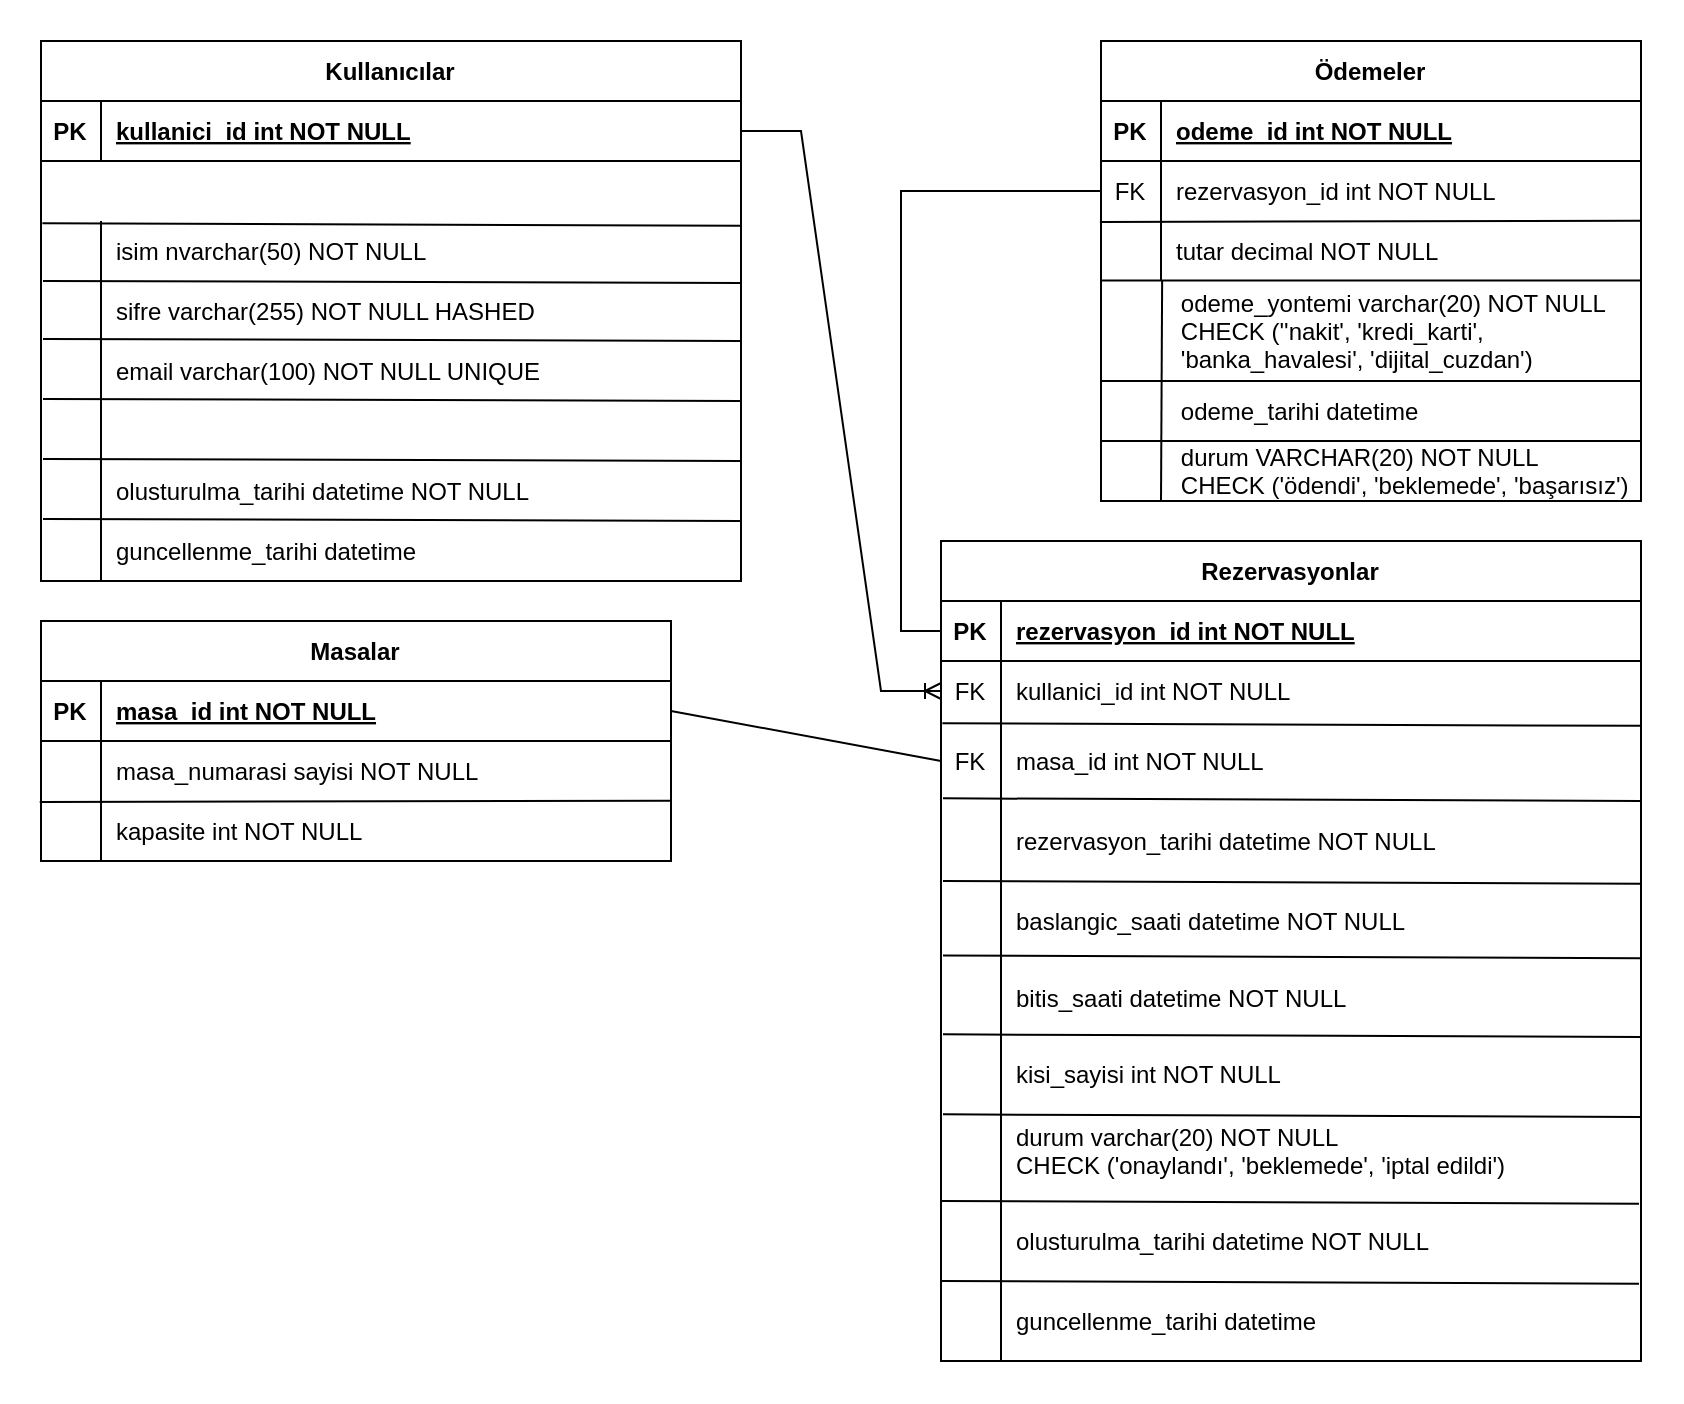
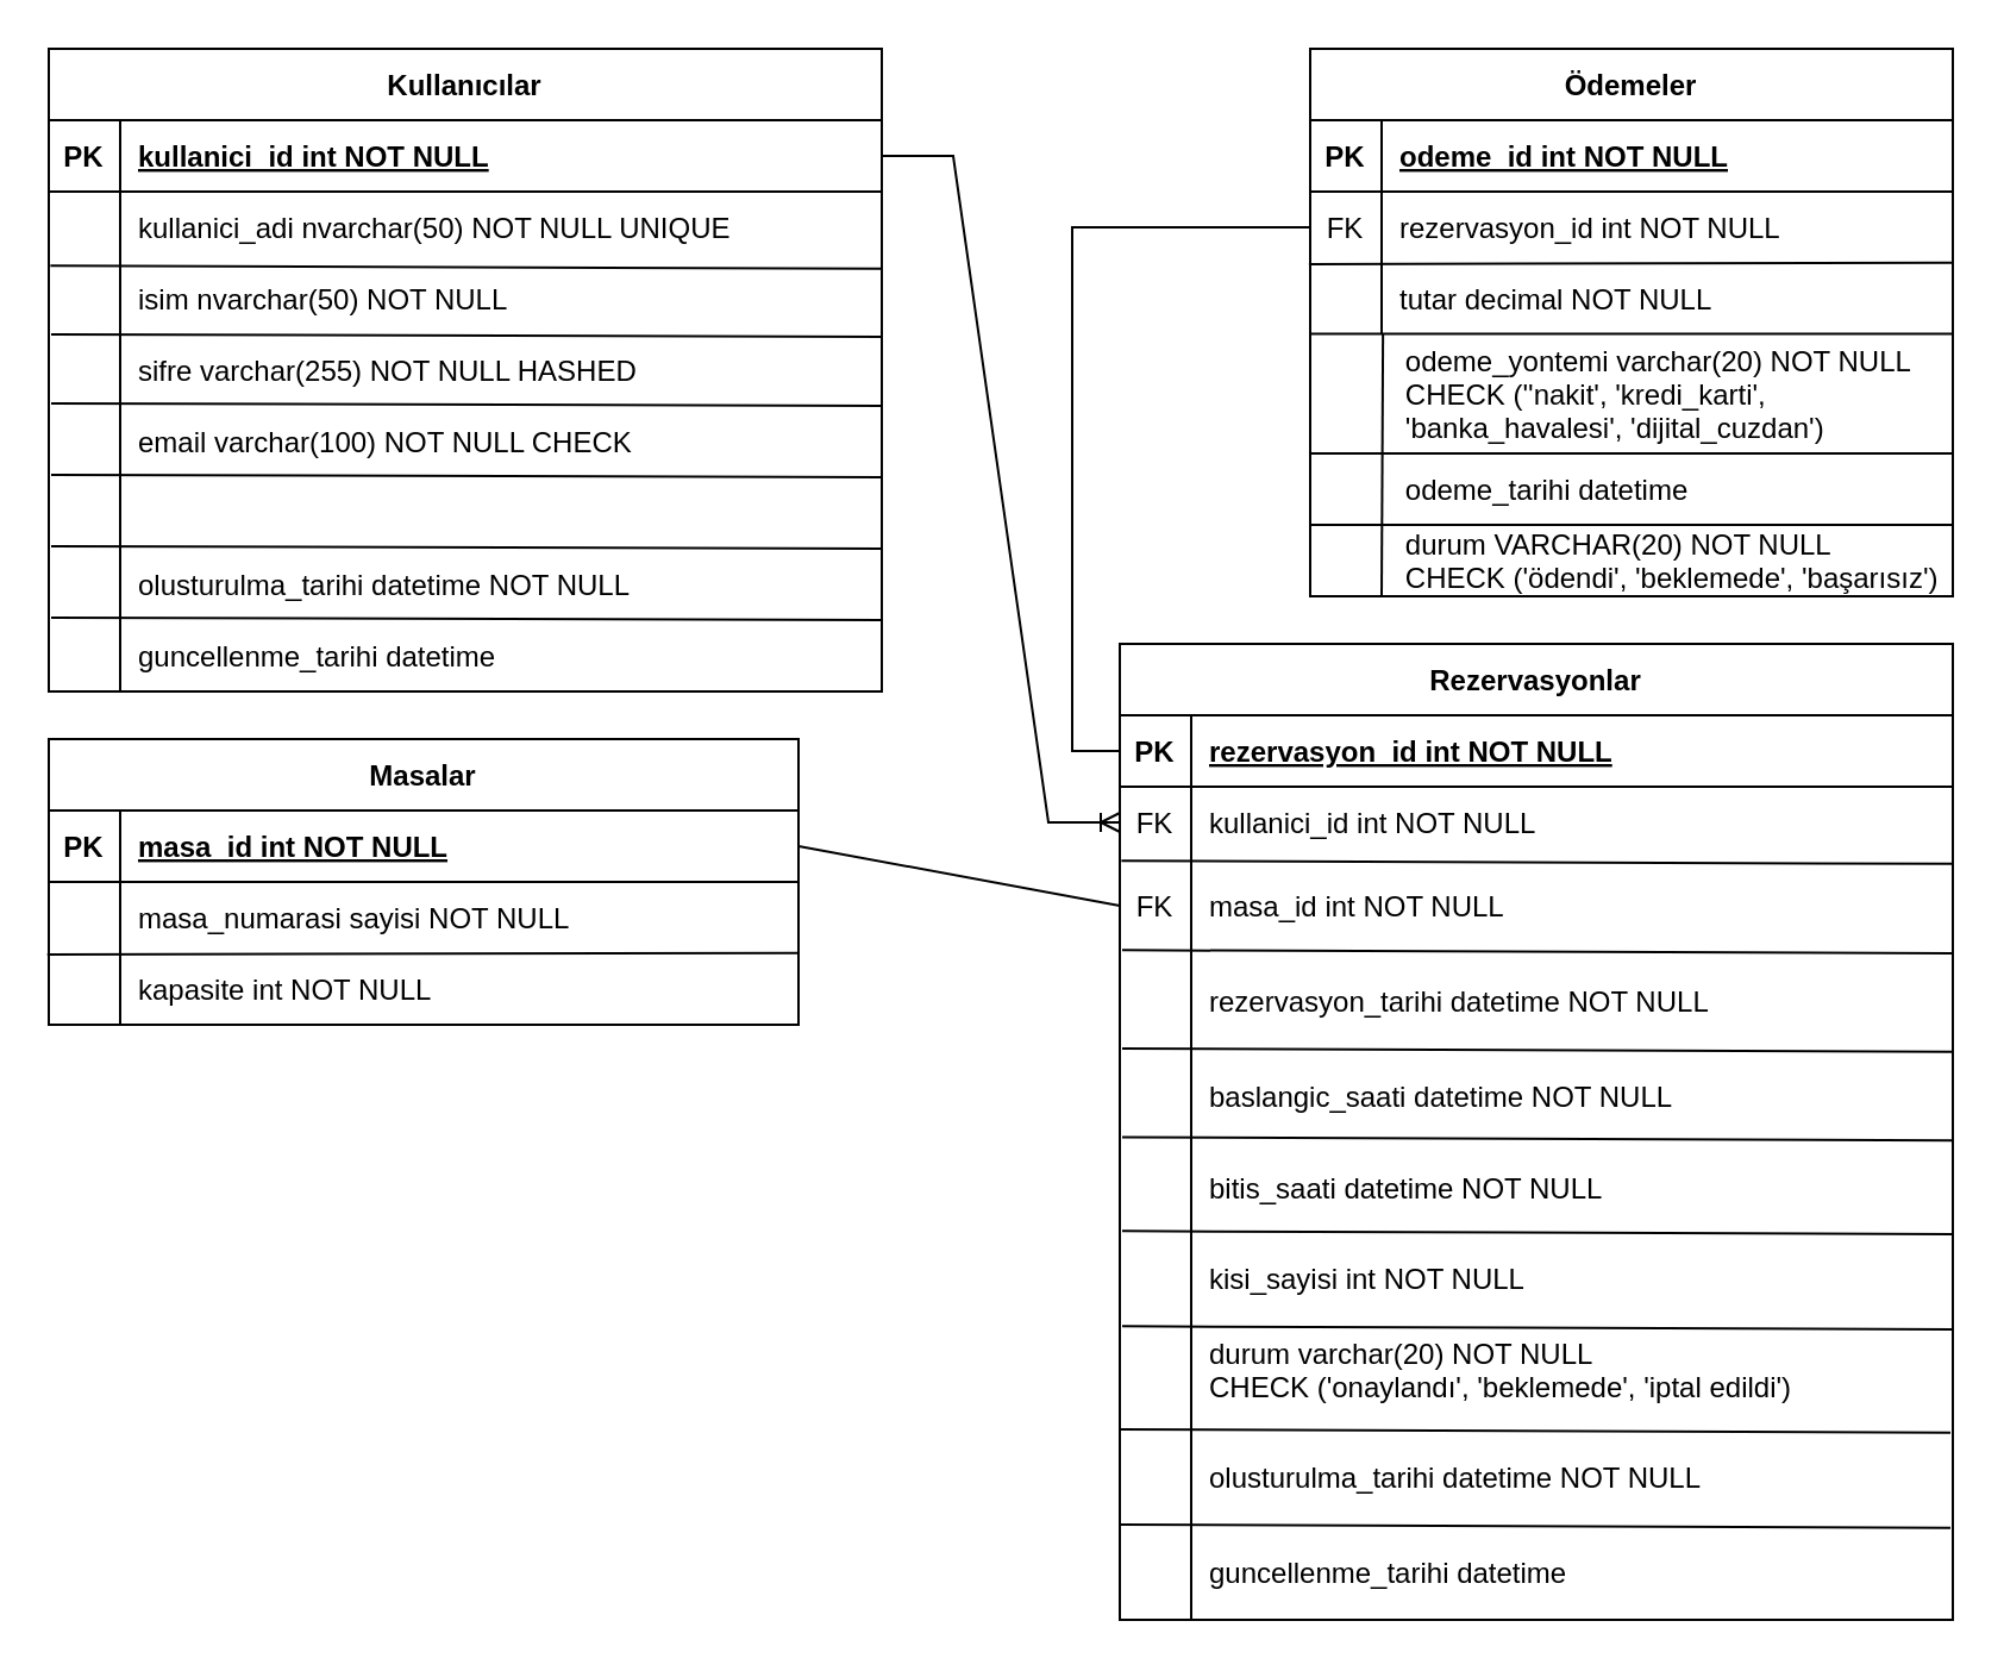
+ <mxCell id="10" value="kullanici_adi nvarchar(50) NOT NULL UNIQUE" style="shape=partialRectangle;overflow=hidden;connectable=1;fillColor=none;top=0;left=0;bottom=0;right=0;align=left;spacingLeft=6;container=1;movable=1;resizable=1;rotatable=1;deletable=1;editable=1;locked=0;" parent="8" vertex="1"><mxGeometry x="30.0" width="320.0" height="30" as="geometry"><mxRectangle width="320.0" height="30" as="alternateBounds" /></mxGeometry></mxCell>
- <mxCell id="14" value="email varchar(100) NOT NULL UNIQUE" style="shape=partialRectangle;overflow=hidden;connectable=0;fillColor=none;top=0;left=0;bottom=0;right=0;align=left;spacingLeft=6;" vertex="1" parent="2"><mxGeometry x="30" y="150" width="270" height="30" as="geometry"><mxRectangle width="270" height="30" as="alternateBounds" /></mxGeometry></mxCell>
+ <mxCell id="14" value="email varchar(100) NOT NULL CHECK" style="shape=partialRectangle;overflow=hidden;connectable=0;fillColor=none;top=0;left=0;bottom=0;right=0;align=left;spacingLeft=6;" vertex="1" parent="2"><mxGeometry x="30" y="150" width="270" height="30" as="geometry"><mxRectangle width="270" height="30" as="alternateBounds" /></mxGeometry></mxCell>
